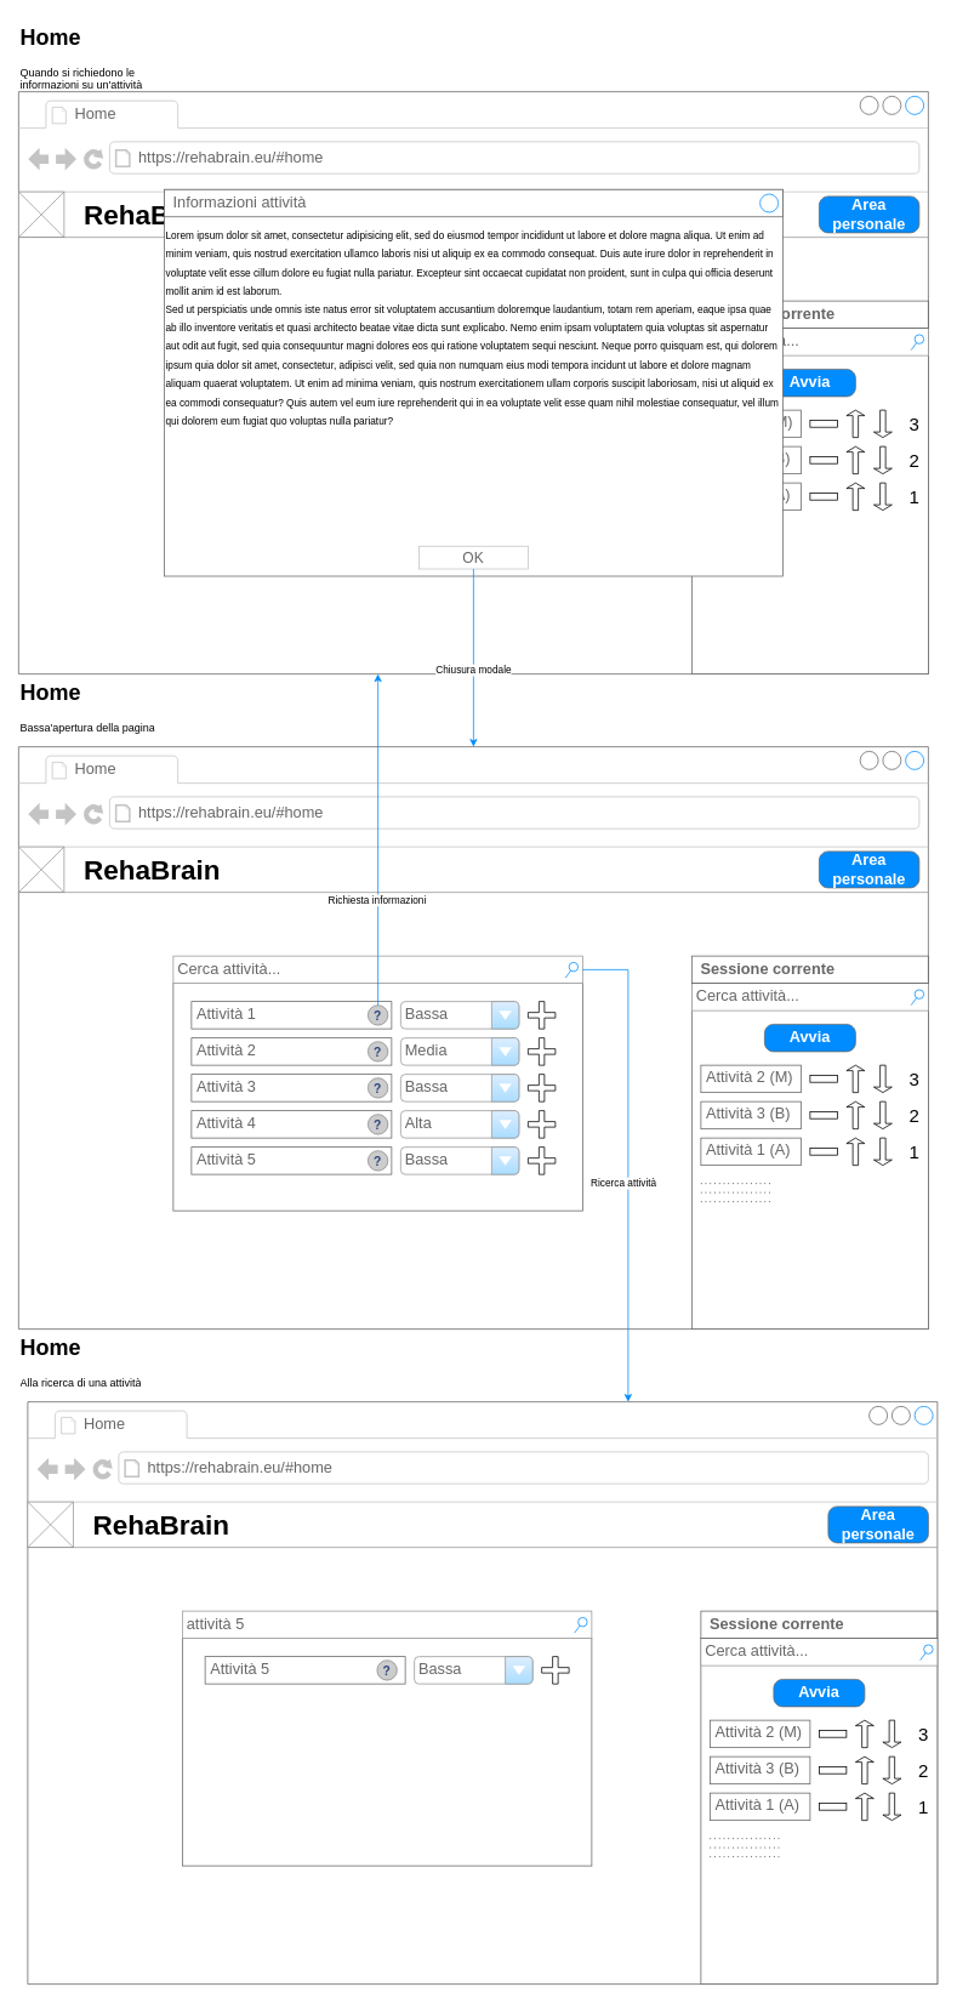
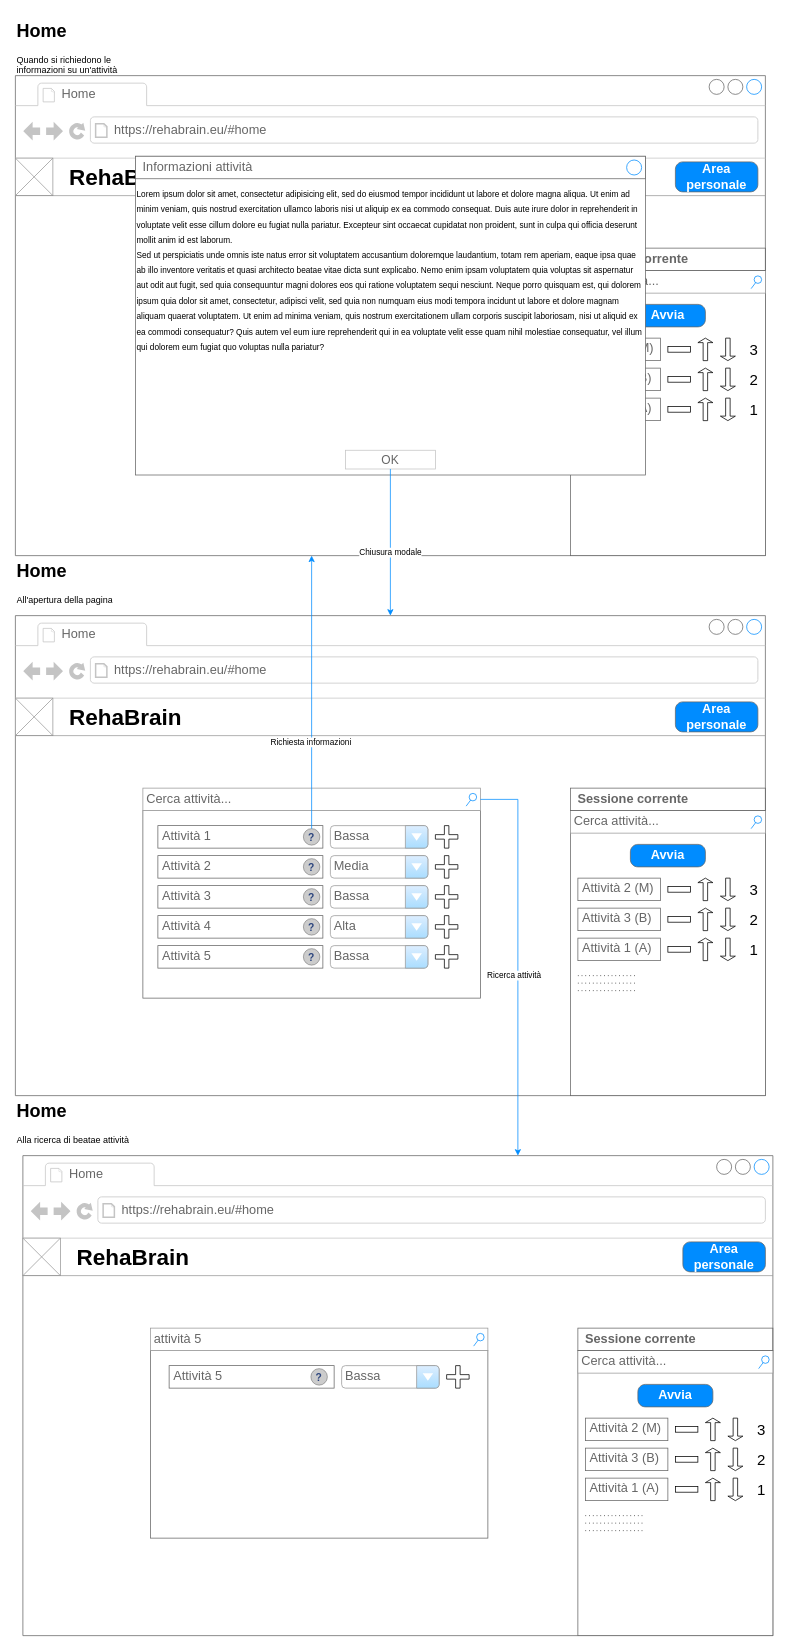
- <mxCell id="53" value="&lt;h1 style=&quot;margin-top: 0px;&quot;&gt;Home&lt;/h1&gt;&lt;p&gt;Bassa'apertura della pagina&lt;/p&gt;" style="text;html=1;whiteSpace=wrap;overflow=hidden;rounded=0;" vertex="1" parent="1"><mxGeometry x="20" y="740" width="180" height="80" as="geometry" /></mxCell>
+ <mxCell id="53" value="&lt;h1 style=&quot;margin-top: 0px;&quot;&gt;Home&lt;/h1&gt;&lt;p&gt;All'apertura della pagina&lt;/p&gt;" style="text;html=1;whiteSpace=wrap;overflow=hidden;rounded=0;" vertex="1" parent="1"><mxGeometry x="20" y="740" width="180" height="80" as="geometry" /></mxCell>
- <mxCell id="54" value="&lt;h1 style=&quot;margin-top: 0px;&quot;&gt;Home&lt;/h1&gt;&lt;p&gt;Alla ricerca di una attività&lt;/p&gt;" style="text;html=1;whiteSpace=wrap;overflow=hidden;rounded=0;" vertex="1" parent="1"><mxGeometry x="20" y="1460" width="180" height="80" as="geometry" /></mxCell>
+ <mxCell id="54" value="&lt;h1 style=&quot;margin-top: 0px;&quot;&gt;Home&lt;/h1&gt;&lt;p&gt;Alla ricerca di beatae attività&lt;/p&gt;" style="text;html=1;whiteSpace=wrap;overflow=hidden;rounded=0;" vertex="1" parent="1"><mxGeometry x="20" y="1460" width="180" height="80" as="geometry" /></mxCell>
